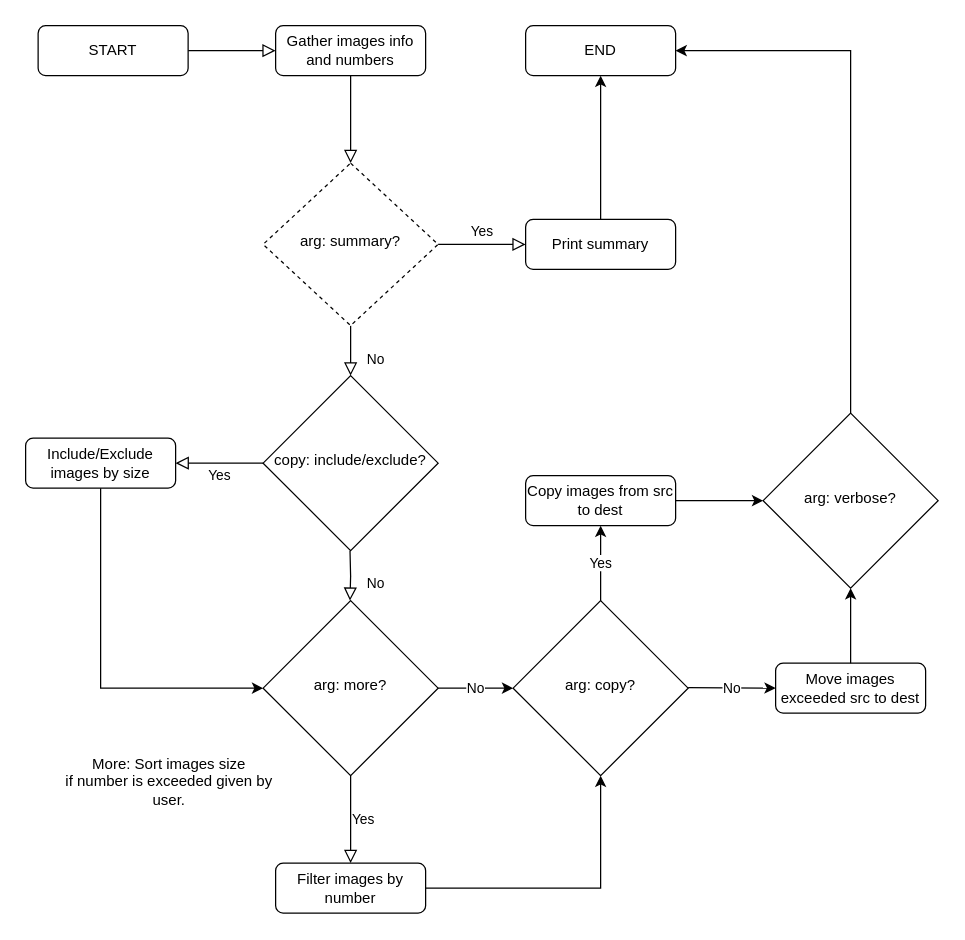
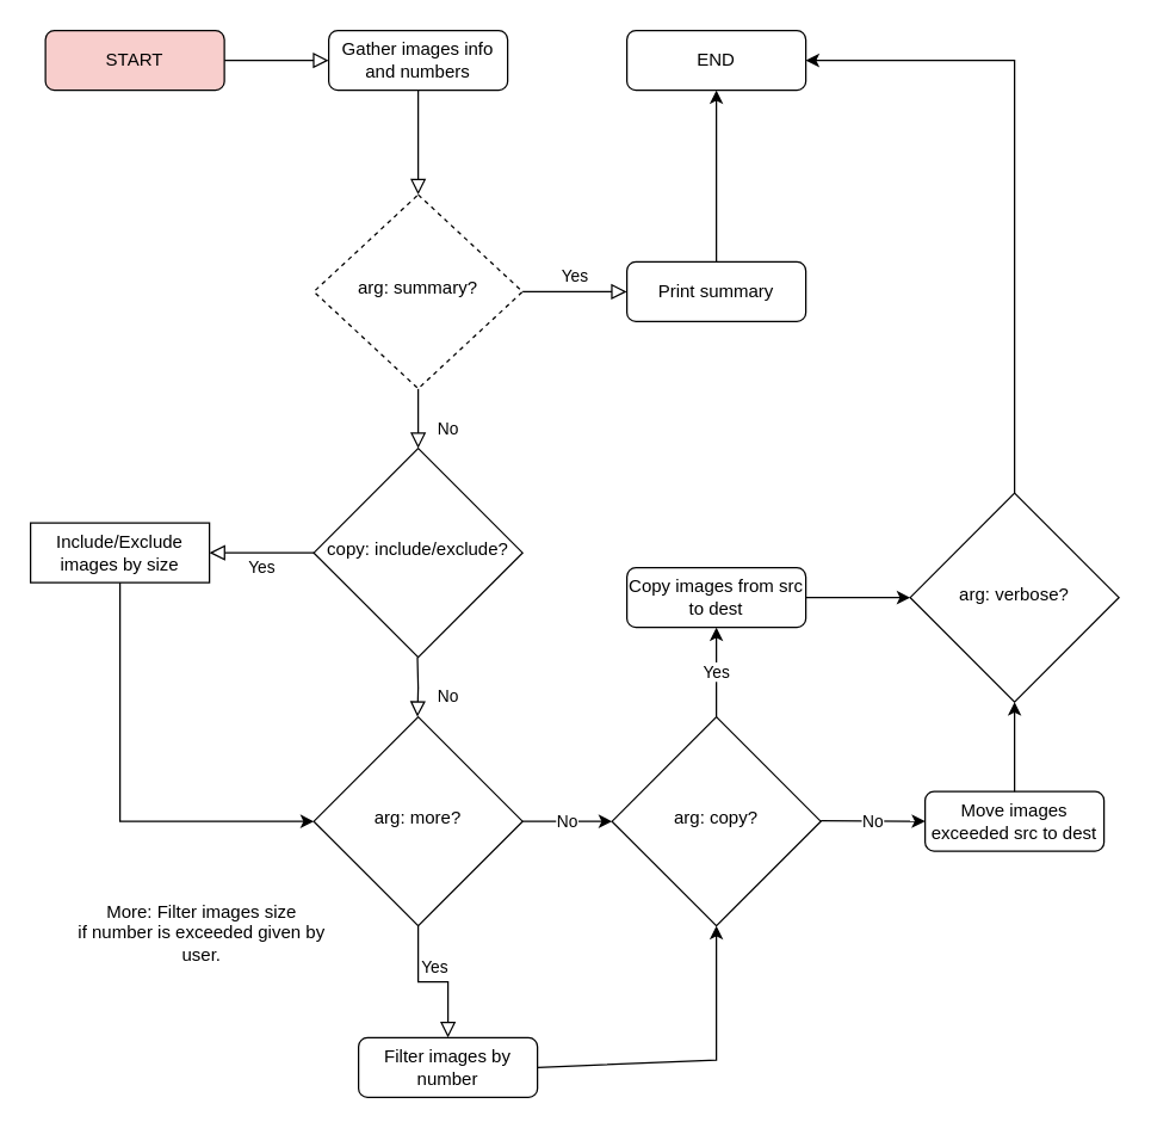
- <mxCell id="3" value="START" style="rounded=1;whiteSpace=wrap;html=1;fontSize=12;glass=0;strokeWidth=1;shadow=0;" parent="1" vertex="1"><mxGeometry x="30" y="20" width="120" height="40" as="geometry" /></mxCell>
+ <mxCell id="3" value="START" style="rounded=1;whiteSpace=wrap;html=1;fontSize=12;glass=0;strokeWidth=1;shadow=0;fillColor=#f8cecc;" parent="1" vertex="1"><mxGeometry x="30" y="20" width="120" height="40" as="geometry" /></mxCell>
- <mxCell id="11" value="Include/Exclude images by size" style="rounded=1;whiteSpace=wrap;html=1;fontSize=12;glass=0;strokeWidth=1;shadow=0;" parent="1" vertex="1"><mxGeometry x="20" y="350" width="120" height="40" as="geometry" /></mxCell>
+ <mxCell id="11" value="Include/Exclude images by size" style="whiteSpace=wrap;html=1;fontSize=12;glass=0;strokeWidth=1;shadow=0;rounded=0;" parent="1" vertex="1"><mxGeometry x="20" y="350" width="120" height="40" as="geometry" /></mxCell>
- <mxCell id="31" value="More: Sort images size&lt;br&gt;if number is exceeded given by user." style="text;html=1;strokeColor=none;fillColor=none;align=center;verticalAlign=middle;whiteSpace=wrap;rounded=0;" parent="1" vertex="1"><mxGeometry x="40" y="590" width="190" height="70" as="geometry" /></mxCell>
+ <mxCell id="31" value="More: Filter images size&lt;br&gt;if number is exceeded given by user." style="text;html=1;strokeColor=none;fillColor=none;align=center;verticalAlign=middle;whiteSpace=wrap;rounded=0;" parent="1" vertex="1"><mxGeometry x="40" y="590" width="190" height="70" as="geometry" /></mxCell>
- <mxCell id="17" value="Filter images by number" style="rounded=1;whiteSpace=wrap;html=1;fontSize=12;glass=0;strokeWidth=1;shadow=0;" parent="1" vertex="1"><mxGeometry x="220" y="690" width="120" height="40" as="geometry" /></mxCell>
+ <mxCell id="17" value="Filter images by number" style="rounded=1;whiteSpace=wrap;html=1;fontSize=12;glass=0;strokeWidth=1;shadow=0;" parent="1" vertex="1"><mxGeometry x="240" y="695" width="120" height="40" as="geometry" /></mxCell>
